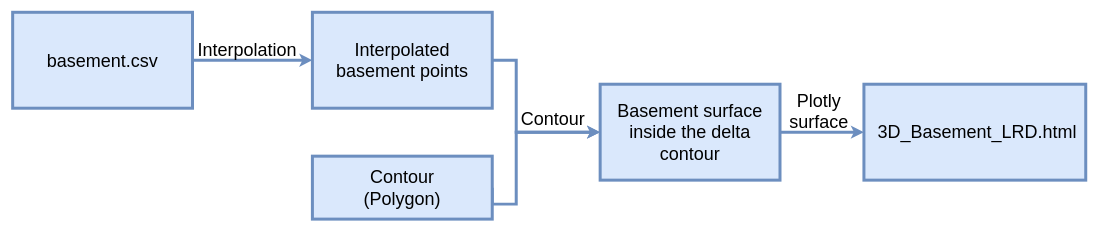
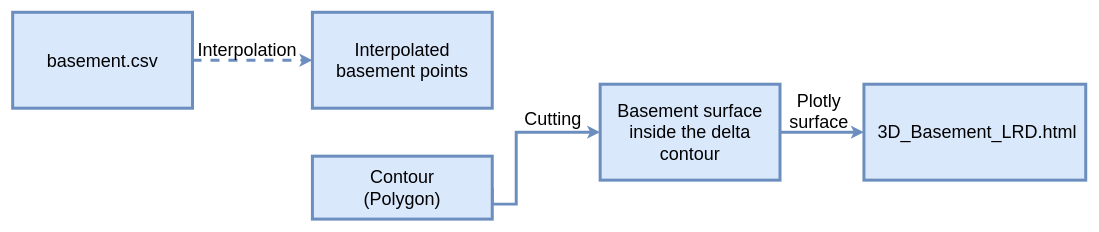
- <mxCell id="6" style="edgeStyle=orthogonalEdgeStyle;rounded=0;orthogonalLoop=1;jettySize=auto;html=1;exitX=1;exitY=0.5;exitDx=0;exitDy=0;entryX=0;entryY=0.5;entryDx=0;entryDy=0;strokeWidth=5;fillColor=#dae8fc;strokeColor=#6c8ebf;" parent="1" source="7" target="3" edge="1"><mxGeometry relative="1" as="geometry" /></mxCell>
+ <mxCell id="6" style="edgeStyle=orthogonalEdgeStyle;rounded=0;orthogonalLoop=1;jettySize=auto;html=1;exitX=1;exitY=0.5;exitDx=0;exitDy=0;entryX=0;entryY=0.5;entryDx=0;entryDy=0;strokeWidth=5;fillColor=#dae8fc;strokeColor=#6c8ebf;dashed=1;" parent="1" source="7" target="3" edge="1"><mxGeometry relative="1" as="geometry" /></mxCell>
- <mxCell id="2" style="edgeStyle=orthogonalEdgeStyle;rounded=0;orthogonalLoop=1;jettySize=auto;html=1;exitX=1;exitY=0.5;exitDx=0;exitDy=0;entryX=0;entryY=0.5;entryDx=0;entryDy=0;strokeWidth=5;fillColor=#dae8fc;strokeColor=#6c8ebf;" parent="1" source="3" target="5" edge="1"><mxGeometry relative="1" as="geometry"><Array as="points"><mxPoint x="860" y="100" /><mxPoint x="860" y="220" /></Array></mxGeometry></mxCell>
- <mxCell id="9" value="Contour" style="text;html=1;strokeColor=none;fillColor=none;align=center;verticalAlign=middle;whiteSpace=wrap;rounded=0;fontSize=30;" parent="1" vertex="1"><mxGeometry x="828" y="182" width="187" height="30" as="geometry" /></mxCell>
+ <mxCell id="9" value="Cutting" style="text;html=1;strokeColor=none;fillColor=none;align=center;verticalAlign=middle;whiteSpace=wrap;rounded=0;fontSize=30;" parent="1" vertex="1"><mxGeometry x="828" y="182" width="187" height="30" as="geometry" /></mxCell>
